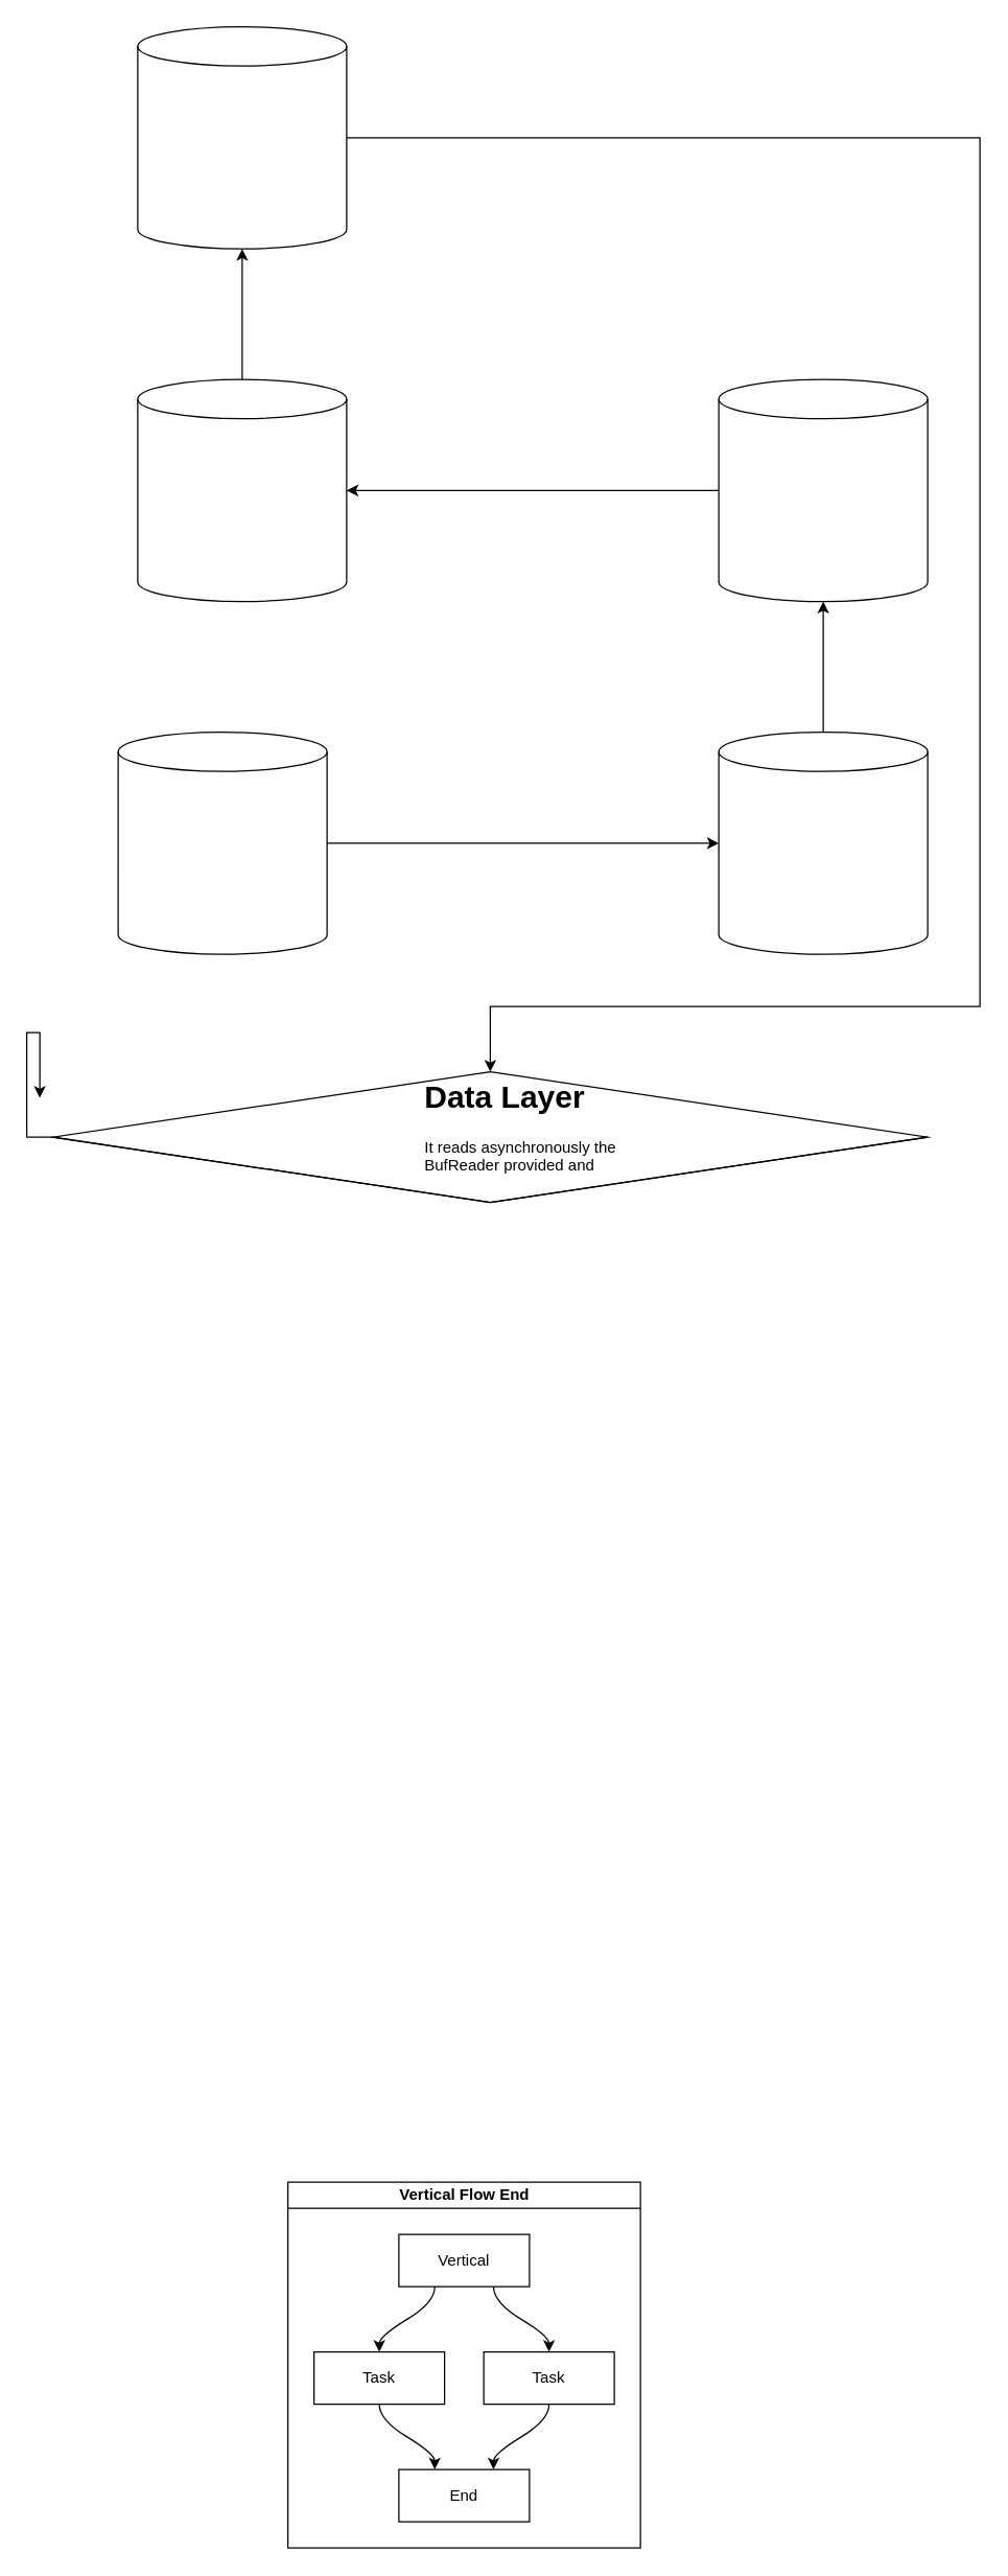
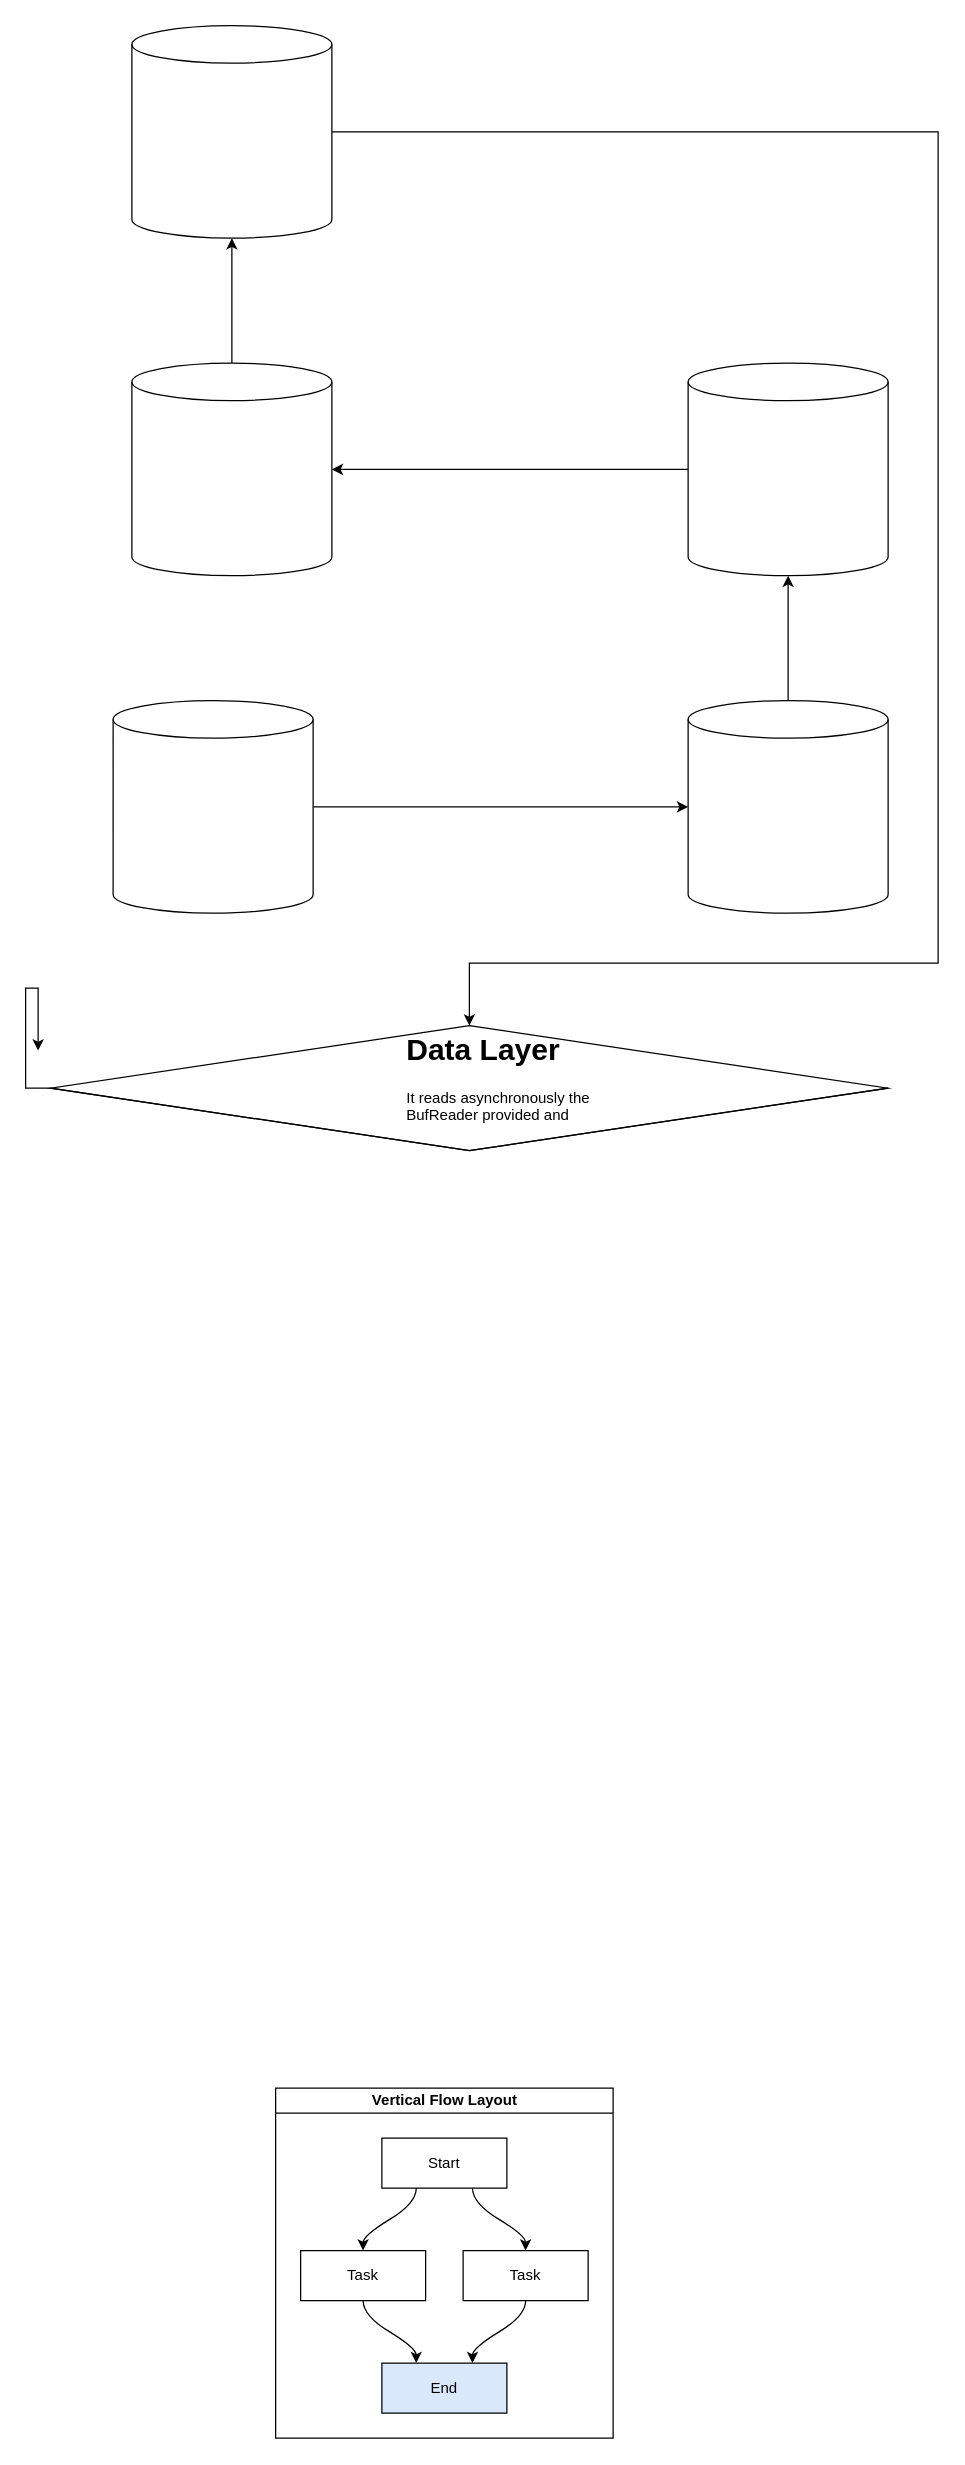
- <mxCell id="12" value="Vertical Flow End" style="swimlane;html=1;startSize=20;horizontal=1;childLayout=flowLayout;flowOrientation=north;resizable=0;interRankCellSpacing=50;containerType=tree;" vertex="1" parent="1"><mxGeometry x="220" y="1670" width="270" height="280" as="geometry" /></mxCell>
+ <mxCell id="12" value="Vertical Flow Layout" style="swimlane;html=1;startSize=20;horizontal=1;childLayout=flowLayout;flowOrientation=north;resizable=0;interRankCellSpacing=50;containerType=tree;" vertex="1" parent="1"><mxGeometry x="220" y="1670" width="270" height="280" as="geometry" /></mxCell>
- <mxCell id="13" value="Vertical" style="whiteSpace=wrap;html=1;" vertex="1" parent="12"><mxGeometry x="85" y="40" width="100" height="40" as="geometry" /></mxCell>
+ <mxCell id="13" value="Start" style="whiteSpace=wrap;html=1;" vertex="1" parent="12"><mxGeometry x="85" y="40" width="100" height="40" as="geometry" /></mxCell>
- <mxCell id="18" value="End" style="whiteSpace=wrap;html=1;" vertex="1" parent="12"><mxGeometry x="85" y="220" width="100" height="40" as="geometry" /></mxCell>
+ <mxCell id="18" value="End" style="whiteSpace=wrap;html=1;fillColor=#dae8fc;" vertex="1" parent="12"><mxGeometry x="85" y="220" width="100" height="40" as="geometry" /></mxCell>
